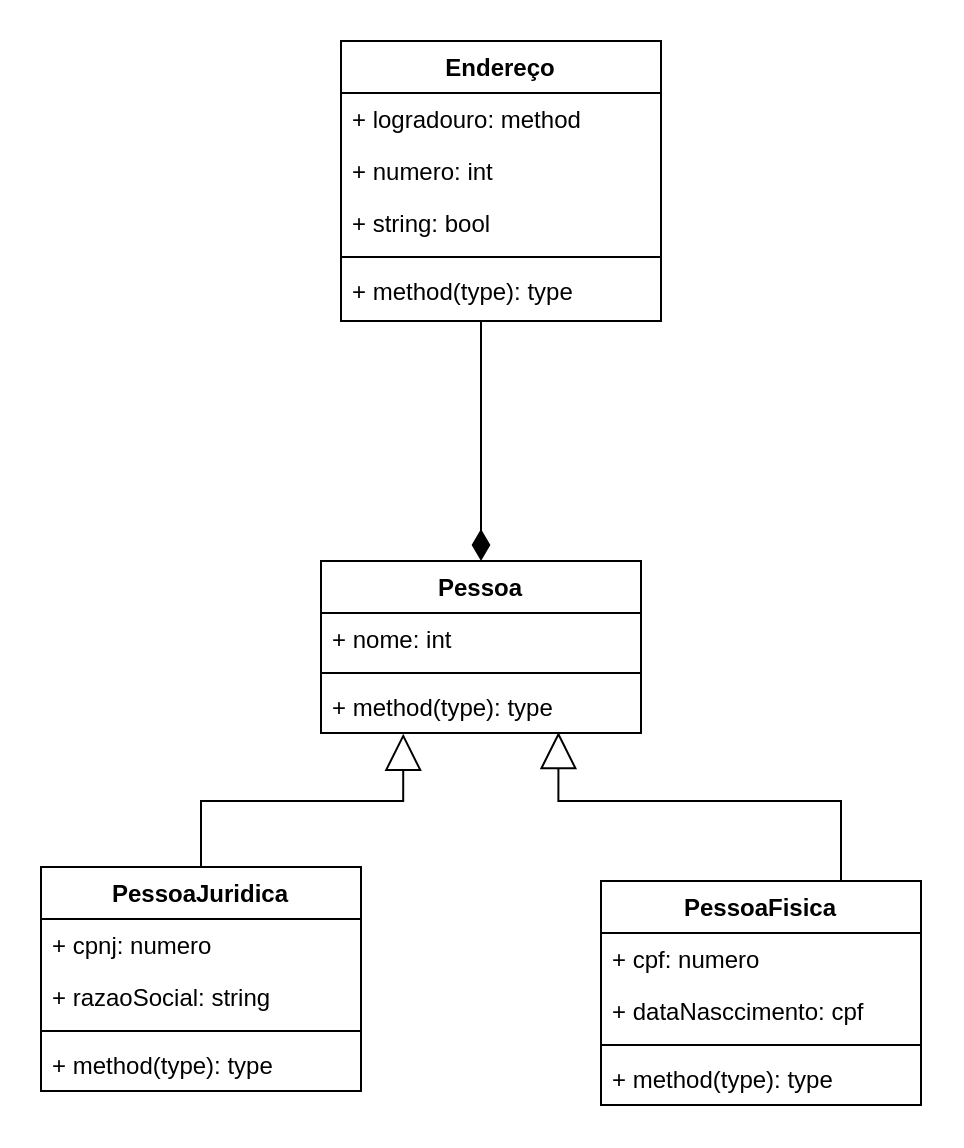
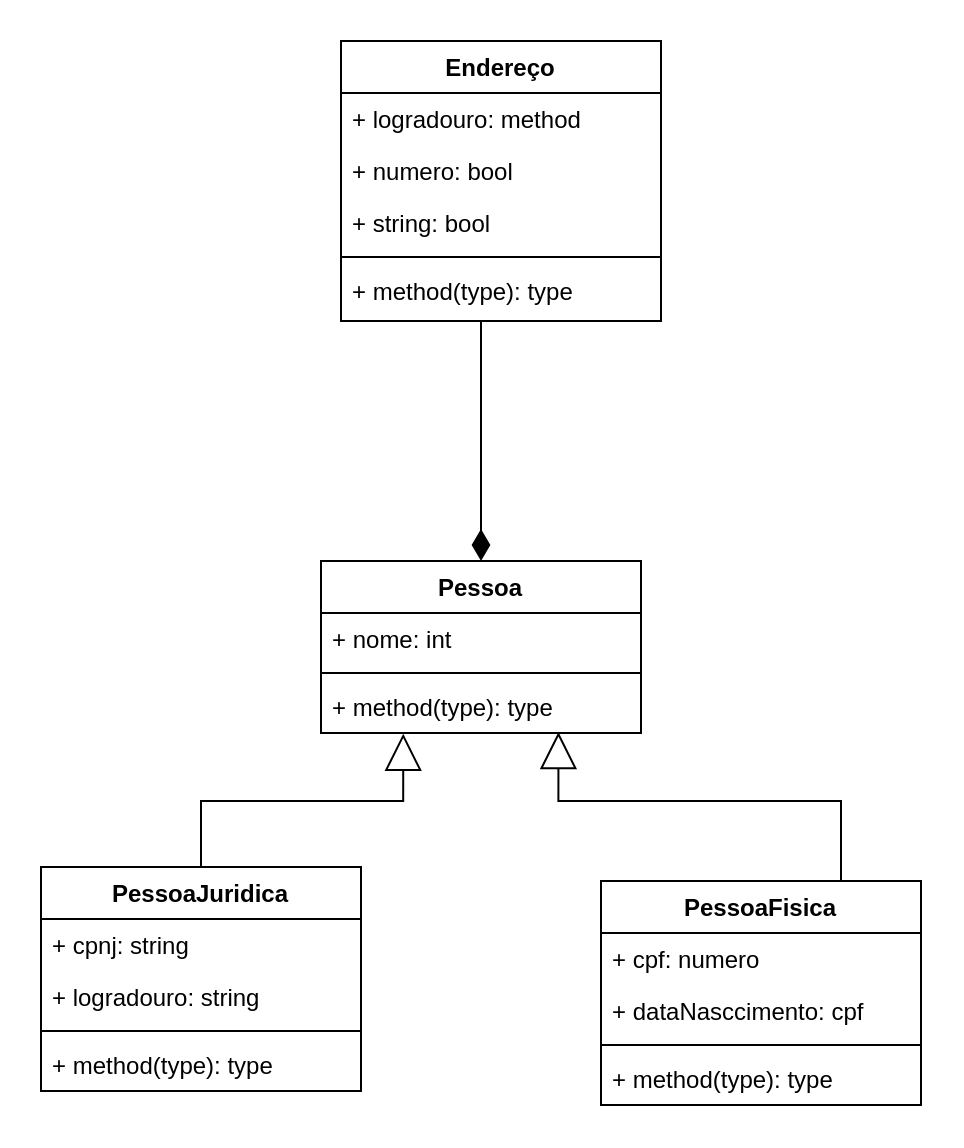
- <mxCell id="20" value="+ numero: int" style="text;strokeColor=none;fillColor=none;align=left;verticalAlign=top;spacingLeft=4;spacingRight=4;overflow=hidden;rotatable=0;points=[[0,0.5],[1,0.5]];portConstraint=eastwest;" parent="18" vertex="1"><mxGeometry y="52" width="160" height="26" as="geometry" /></mxCell>
+ <mxCell id="20" value="+ numero: bool" style="text;strokeColor=none;fillColor=none;align=left;verticalAlign=top;spacingLeft=4;spacingRight=4;overflow=hidden;rotatable=0;points=[[0,0.5],[1,0.5]];portConstraint=eastwest;" parent="18" vertex="1"><mxGeometry y="52" width="160" height="26" as="geometry" /></mxCell>
- <mxCell id="8" value="+ cpnj: numero" style="text;strokeColor=none;fillColor=none;align=left;verticalAlign=top;spacingLeft=4;spacingRight=4;overflow=hidden;rotatable=0;points=[[0,0.5],[1,0.5]];portConstraint=eastwest;" parent="7" vertex="1"><mxGeometry y="26" width="160" height="26" as="geometry" /></mxCell>
+ <mxCell id="8" value="+ cpnj: string" style="text;strokeColor=none;fillColor=none;align=left;verticalAlign=top;spacingLeft=4;spacingRight=4;overflow=hidden;rotatable=0;points=[[0,0.5],[1,0.5]];portConstraint=eastwest;" parent="7" vertex="1"><mxGeometry y="26" width="160" height="26" as="geometry" /></mxCell>
- <mxCell id="9" value="+ razaoSocial: string" style="text;strokeColor=none;fillColor=none;align=left;verticalAlign=top;spacingLeft=4;spacingRight=4;overflow=hidden;rotatable=0;points=[[0,0.5],[1,0.5]];portConstraint=eastwest;" parent="7" vertex="1"><mxGeometry y="52" width="160" height="26" as="geometry" /></mxCell>
+ <mxCell id="9" value="+ logradouro: string" style="text;strokeColor=none;fillColor=none;align=left;verticalAlign=top;spacingLeft=4;spacingRight=4;overflow=hidden;rotatable=0;points=[[0,0.5],[1,0.5]];portConstraint=eastwest;" parent="7" vertex="1"><mxGeometry y="52" width="160" height="26" as="geometry" /></mxCell>
